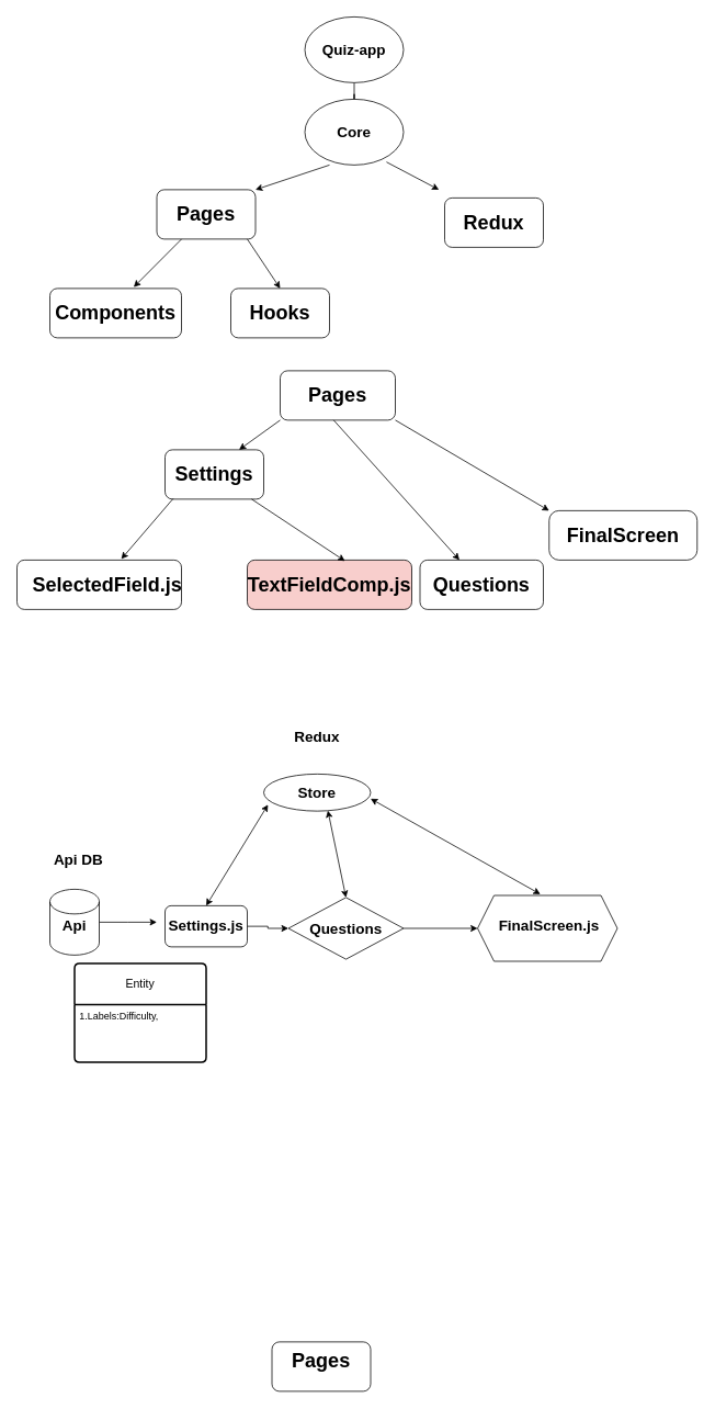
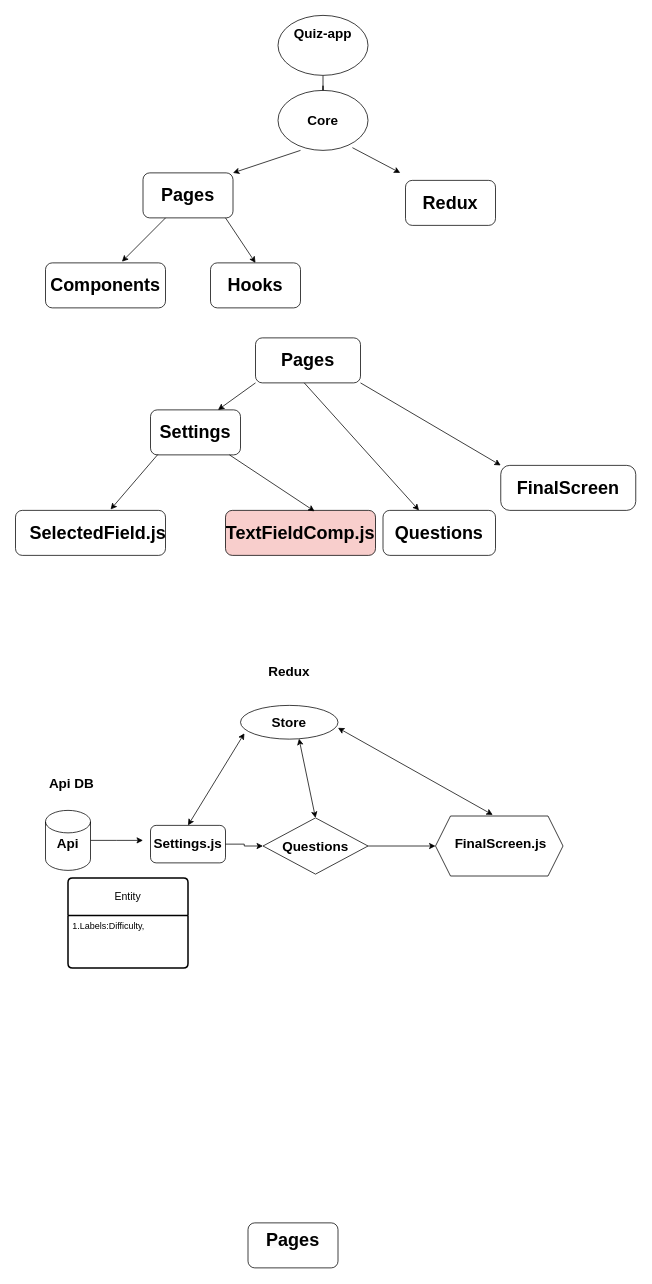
- <mxCell id="4" value="&lt;b&gt;&lt;font style=&quot;font-size: 18px;&quot;&gt;Quiz-app&lt;/font&gt;&lt;/b&gt;" style="text;html=1;align=center;verticalAlign=middle;whiteSpace=wrap;rounded=0;strokeWidth=9;" parent="1" vertex="1"><mxGeometry x="380" y="37.5" width="100" height="45" as="geometry" /></mxCell>
+ <mxCell id="4" value="&lt;b&gt;&lt;font style=&quot;font-size: 18px;&quot;&gt;Quiz-app&lt;/font&gt;&lt;/b&gt;" style="text;html=1;align=center;verticalAlign=middle;whiteSpace=wrap;rounded=0;strokeWidth=9;" parent="1" vertex="1"><mxGeometry x="380" y="22.5" width="100" height="45" as="geometry" /></mxCell>
